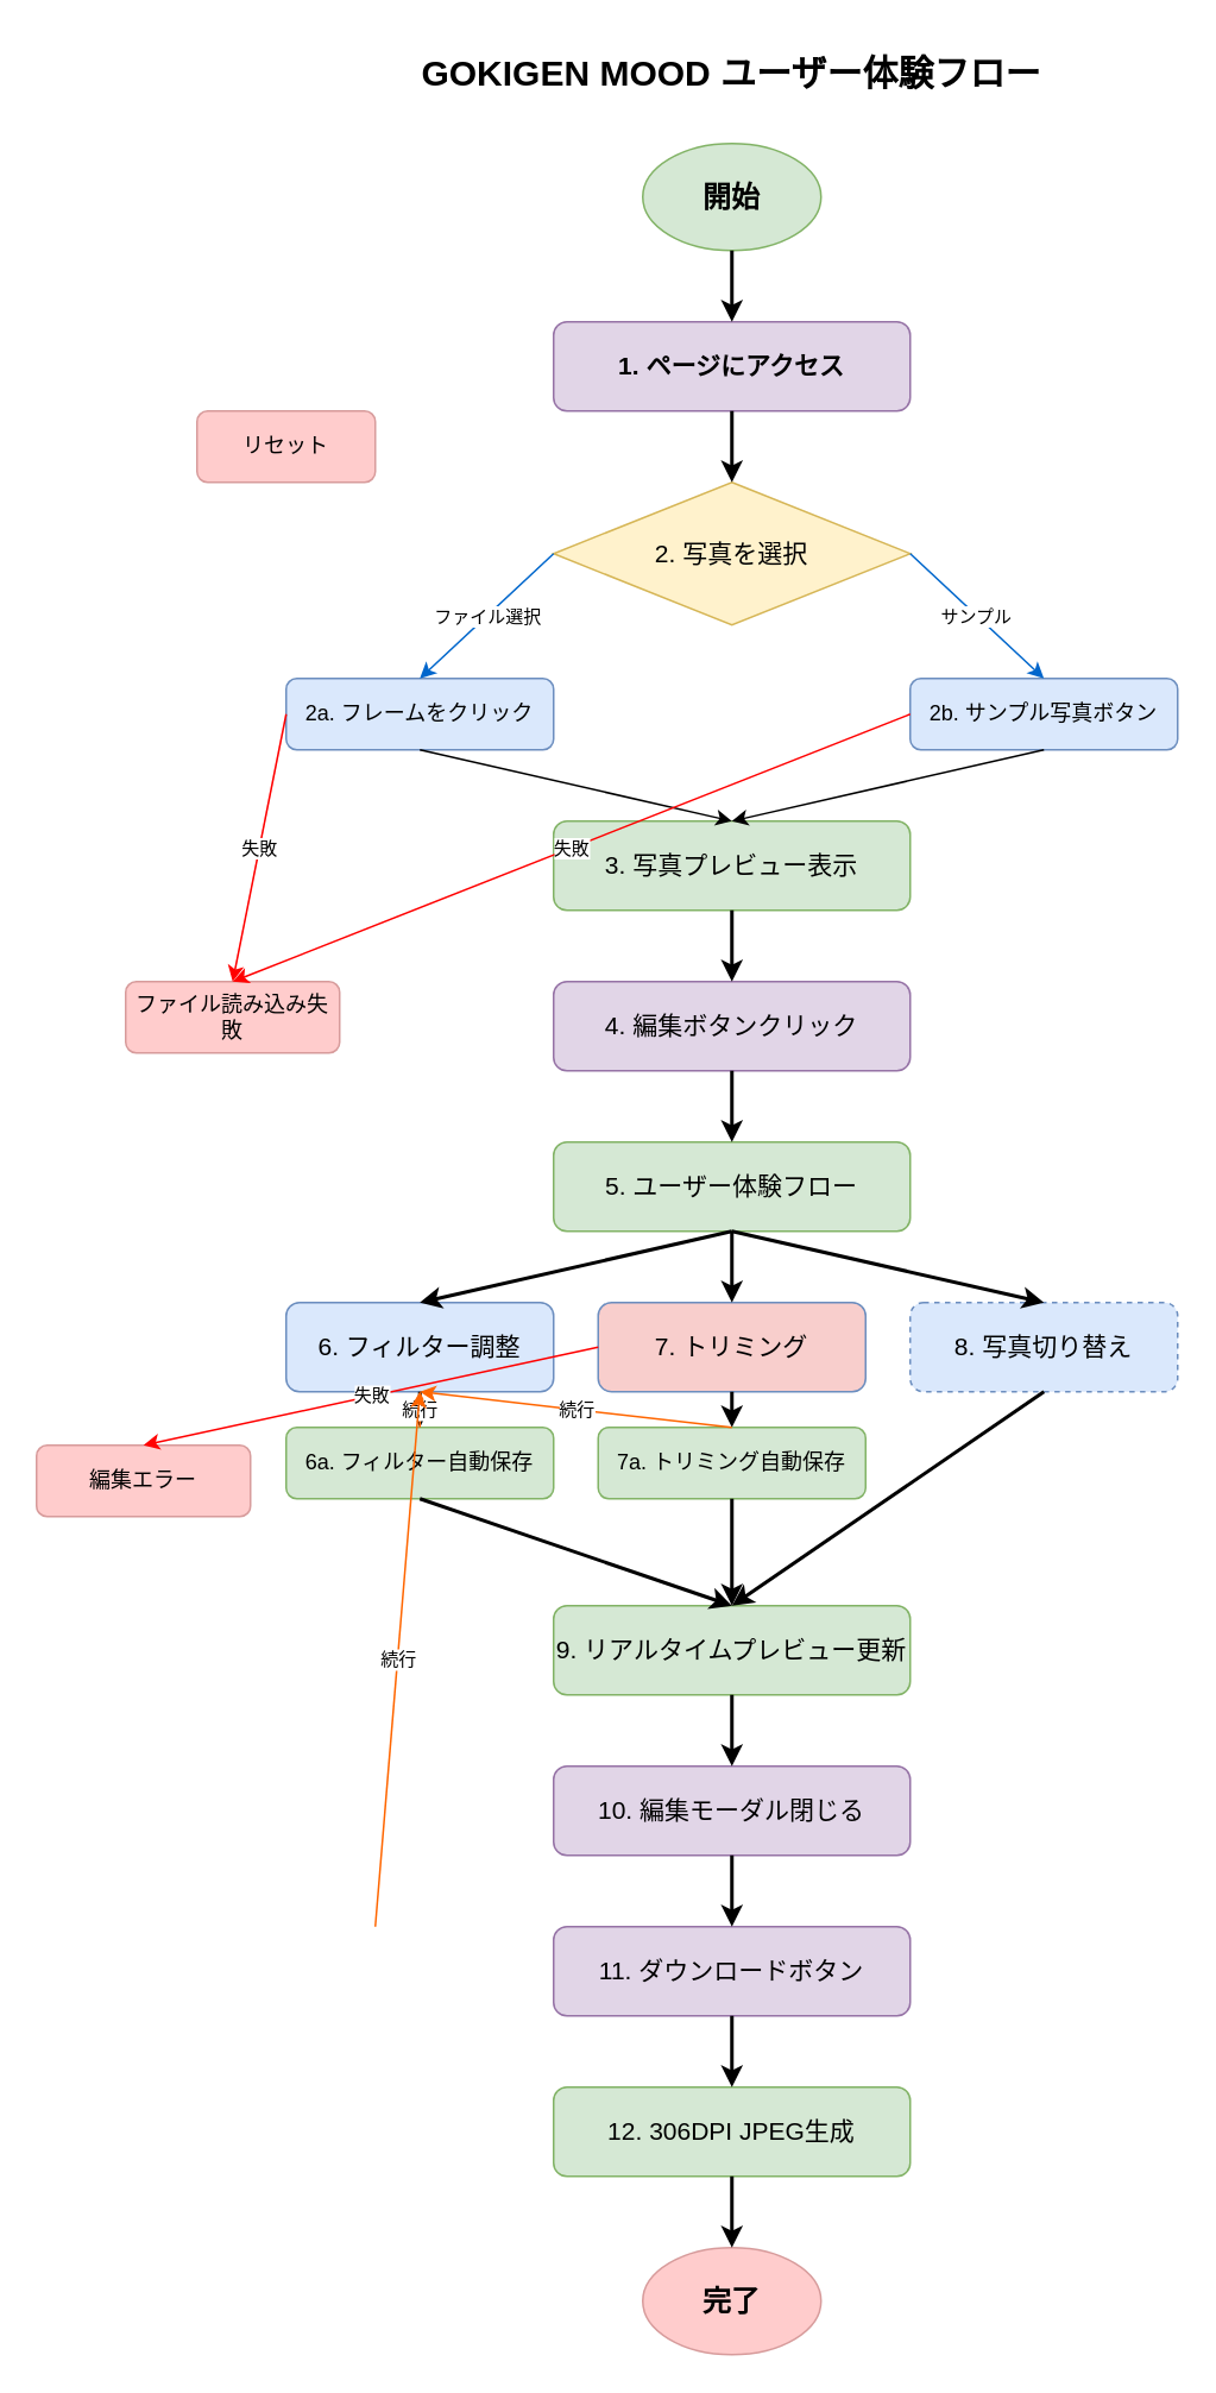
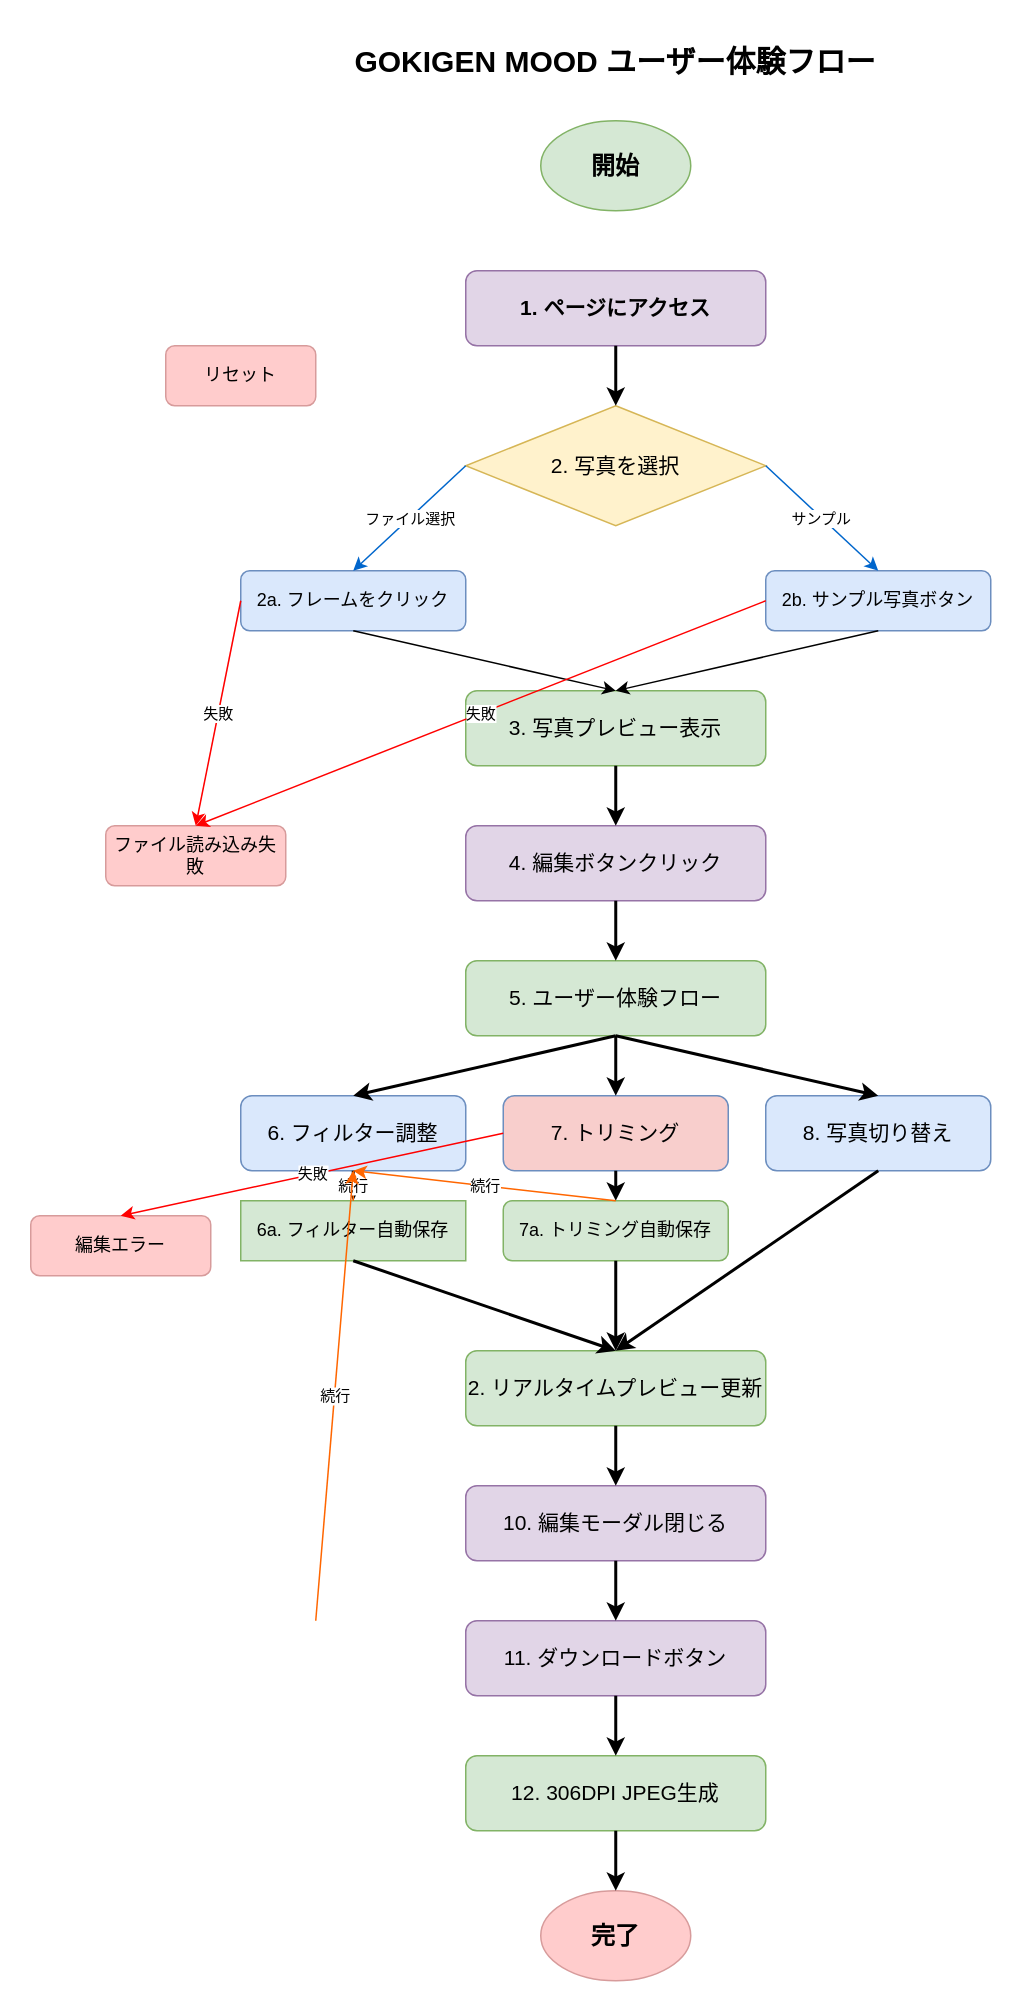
- <mxCell id="24" value="" style="endArrow=classic;html=1;rounded=0;exitX=0.5;exitY=1;exitDx=0;exitDy=0;entryX=0.5;entryY=0;entryDx=0;entryDy=0;strokeColor=#000000;strokeWidth=2;" parent="1" source="3" target="4" edge="1"><mxGeometry width="50" height="50" relative="1" as="geometry"><mxPoint x="410" y="150" as="sourcePoint" /><mxPoint x="410" y="180" as="targetPoint" /></mxGeometry></mxCell>
- <mxCell id="15" value="8. 写真切り替え" style="rounded=1;whiteSpace=wrap;html=1;fillColor=#dae8fc;strokeColor=#6c8ebf;fontSize=14;dashed=1;" parent="1" vertex="1"><mxGeometry x="510" y="730" width="150" height="50" as="geometry" /></mxCell>
+ <mxCell id="15" value="8. 写真切り替え" style="rounded=1;whiteSpace=wrap;html=1;fillColor=#dae8fc;strokeColor=#6c8ebf;fontSize=14;" parent="1" vertex="1"><mxGeometry x="510" y="730" width="150" height="50" as="geometry" /></mxCell>
- <mxCell id="12" value="6a. フィルター自動保存" style="rounded=1;whiteSpace=wrap;html=1;fillColor=#d5e8d4;strokeColor=#82b366;fontSize=12;" parent="1" vertex="1"><mxGeometry x="160" y="800" width="150" height="40" as="geometry" /></mxCell>
+ <mxCell id="12" value="6a. フィルター自動保存" style="whiteSpace=wrap;html=1;fillColor=#d5e8d4;strokeColor=#82b366;fontSize=12;rounded=0;" parent="1" vertex="1"><mxGeometry x="160" y="800" width="150" height="40" as="geometry" /></mxCell>
- <mxCell id="16" value="9. リアルタイムプレビュー更新" style="rounded=1;whiteSpace=wrap;html=1;fillColor=#d5e8d4;strokeColor=#82b366;fontSize=14;" parent="1" vertex="1"><mxGeometry x="310" y="900" width="200" height="50" as="geometry" /></mxCell>
+ <mxCell id="16" value="2. リアルタイムプレビュー更新" style="rounded=1;whiteSpace=wrap;html=1;fillColor=#d5e8d4;strokeColor=#82b366;fontSize=14;" parent="1" vertex="1"><mxGeometry x="310" y="900" width="200" height="50" as="geometry" /></mxCell>
